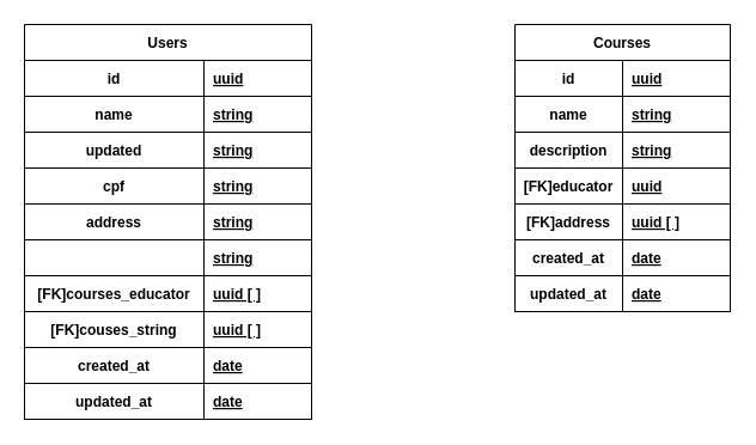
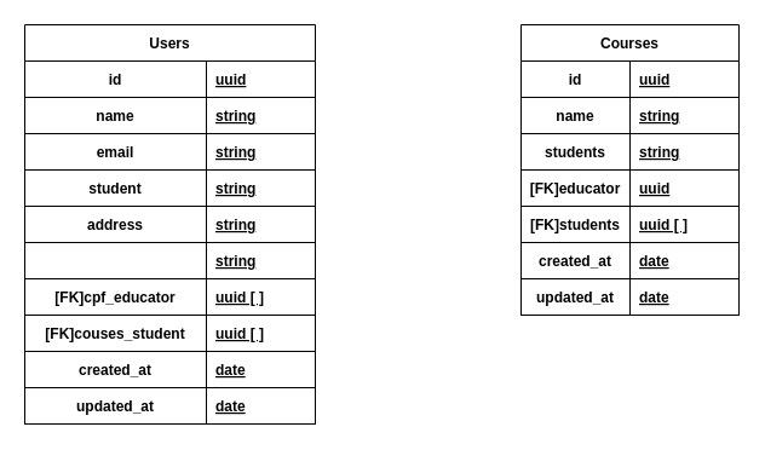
- <mxCell id="10" value="updated" style="shape=partialRectangle;connectable=0;fillColor=none;top=0;left=0;bottom=0;right=0;fontStyle=1;overflow=hidden;" vertex="1" parent="9"><mxGeometry width="150" height="30" as="geometry" /></mxCell>
+ <mxCell id="10" value="email" style="shape=partialRectangle;connectable=0;fillColor=none;top=0;left=0;bottom=0;right=0;fontStyle=1;overflow=hidden;" vertex="1" parent="9"><mxGeometry width="150" height="30" as="geometry" /></mxCell>
- <mxCell id="40" value="description" style="shape=partialRectangle;connectable=0;fillColor=none;top=0;left=0;bottom=0;right=0;fontStyle=1;overflow=hidden;" vertex="1" parent="39"><mxGeometry width="90" height="30" as="geometry" /></mxCell>
+ <mxCell id="40" value="students" style="shape=partialRectangle;connectable=0;fillColor=none;top=0;left=0;bottom=0;right=0;fontStyle=1;overflow=hidden;" vertex="1" parent="39"><mxGeometry width="90" height="30" as="geometry" /></mxCell>
- <mxCell id="13" value="cpf" style="shape=partialRectangle;connectable=0;fillColor=none;top=0;left=0;bottom=0;right=0;fontStyle=1;overflow=hidden;" vertex="1" parent="12"><mxGeometry width="150" height="30" as="geometry" /></mxCell>
+ <mxCell id="13" value="student" style="shape=partialRectangle;connectable=0;fillColor=none;top=0;left=0;bottom=0;right=0;fontStyle=1;overflow=hidden;" vertex="1" parent="12"><mxGeometry width="150" height="30" as="geometry" /></mxCell>
- <mxCell id="46" value="[FK]address" style="shape=partialRectangle;connectable=0;fillColor=none;top=0;left=0;bottom=0;right=0;fontStyle=1;overflow=hidden;" vertex="1" parent="45"><mxGeometry width="90" height="30" as="geometry" /></mxCell>
+ <mxCell id="46" value="[FK]students" style="shape=partialRectangle;connectable=0;fillColor=none;top=0;left=0;bottom=0;right=0;fontStyle=1;overflow=hidden;" vertex="1" parent="45"><mxGeometry width="90" height="30" as="geometry" /></mxCell>
- <mxCell id="21" value="[FK]courses_educator" style="shape=partialRectangle;connectable=0;fillColor=none;top=0;left=0;bottom=0;right=0;fontStyle=1;overflow=hidden;" vertex="1" parent="20"><mxGeometry width="150" height="30" as="geometry" /></mxCell>
+ <mxCell id="21" value="[FK]cpf_educator" style="shape=partialRectangle;connectable=0;fillColor=none;top=0;left=0;bottom=0;right=0;fontStyle=1;overflow=hidden;" vertex="1" parent="20"><mxGeometry width="150" height="30" as="geometry" /></mxCell>
- <mxCell id="24" value="[FK]couses_string" style="shape=partialRectangle;connectable=0;fillColor=none;top=0;left=0;bottom=0;right=0;fontStyle=1;overflow=hidden;" vertex="1" parent="23"><mxGeometry width="150" height="30" as="geometry" /></mxCell>
+ <mxCell id="24" value="[FK]couses_student" style="shape=partialRectangle;connectable=0;fillColor=none;top=0;left=0;bottom=0;right=0;fontStyle=1;overflow=hidden;" vertex="1" parent="23"><mxGeometry width="150" height="30" as="geometry" /></mxCell>
